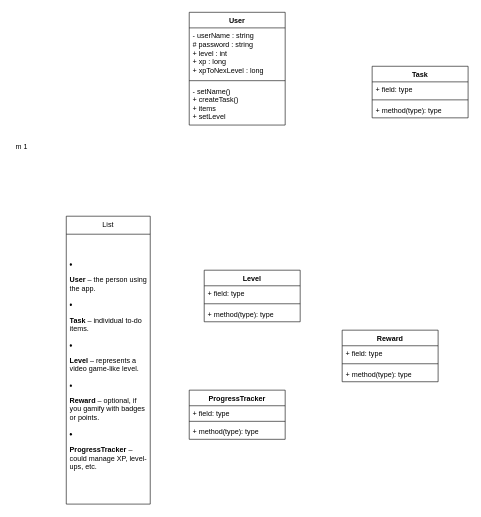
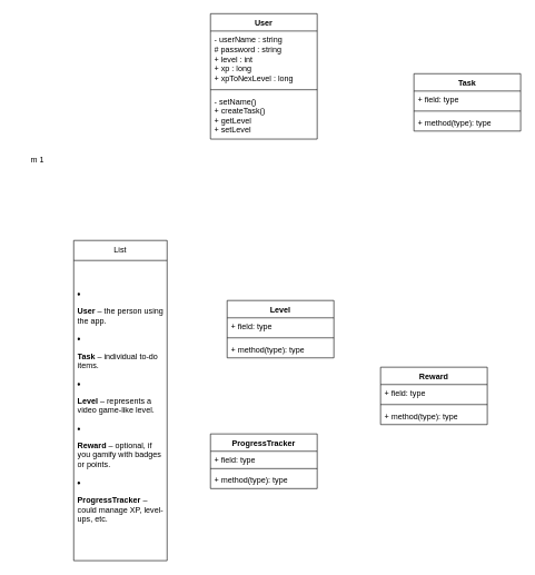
- <mxCell id="7" value="&lt;div&gt;- setName()&lt;/div&gt;&lt;div&gt;+ createTask()&lt;/div&gt;&lt;div&gt;+ items&lt;/div&gt;&lt;div&gt;+ setLevel&lt;/div&gt;" style="text;strokeColor=none;fillColor=none;align=left;verticalAlign=top;spacingLeft=4;spacingRight=4;overflow=hidden;rotatable=0;points=[[0,0.5],[1,0.5]];portConstraint=eastwest;whiteSpace=wrap;html=1;" vertex="1" parent="4"><mxGeometry y="118" width="160" height="70" as="geometry" /></mxCell>
+ <mxCell id="7" value="&lt;div&gt;- setName()&lt;/div&gt;&lt;div&gt;+ createTask()&lt;/div&gt;&lt;div&gt;+ getLevel&lt;/div&gt;&lt;div&gt;+ setLevel&lt;/div&gt;" style="text;strokeColor=none;fillColor=none;align=left;verticalAlign=top;spacingLeft=4;spacingRight=4;overflow=hidden;rotatable=0;points=[[0,0.5],[1,0.5]];portConstraint=eastwest;whiteSpace=wrap;html=1;" vertex="1" parent="4"><mxGeometry y="118" width="160" height="70" as="geometry" /></mxCell>
- <mxCell id="8" value="m 1" style="text;strokeColor=none;fillColor=none;align=left;verticalAlign=middle;spacingLeft=4;spacingRight=4;overflow=hidden;points=[[0,0.5],[1,0.5]];portConstraint=eastwest;rotatable=0;whiteSpace=wrap;html=1;" vertex="1" parent="1"><mxGeometry x="20" y="230" width="140" height="30" as="geometry" /></mxCell>
+ <mxCell id="8" value="m 1" style="text;strokeColor=none;fillColor=none;align=left;verticalAlign=middle;spacingLeft=4;spacingRight=4;overflow=hidden;points=[[0,0.5],[1,0.5]];portConstraint=eastwest;rotatable=0;whiteSpace=wrap;html=1;" vertex="1" parent="1"><mxGeometry x="40" y="225" width="140" height="30" as="geometry" /></mxCell>
